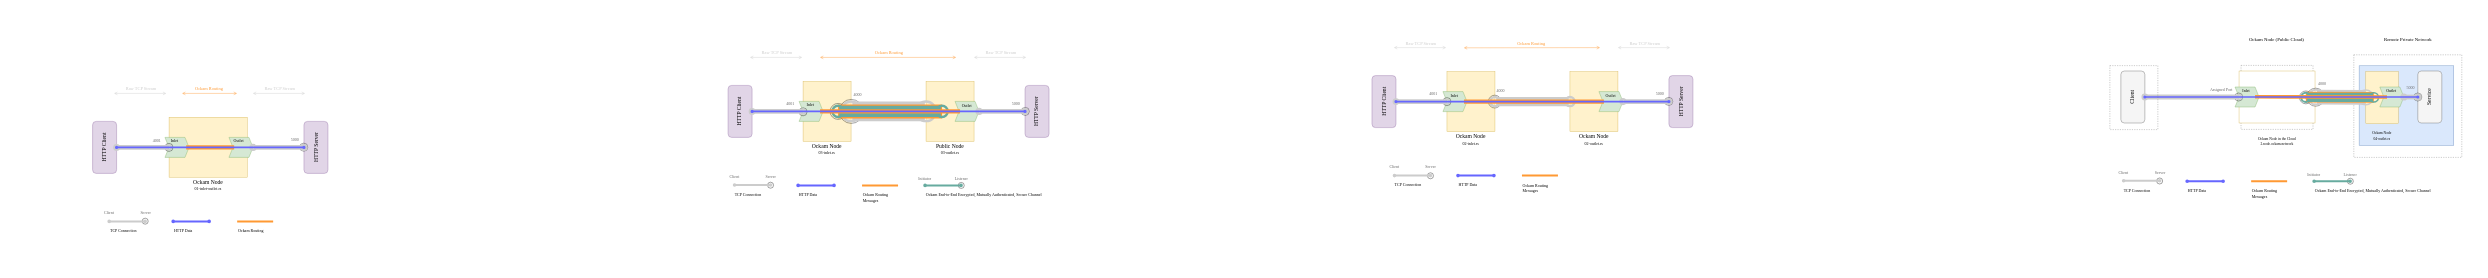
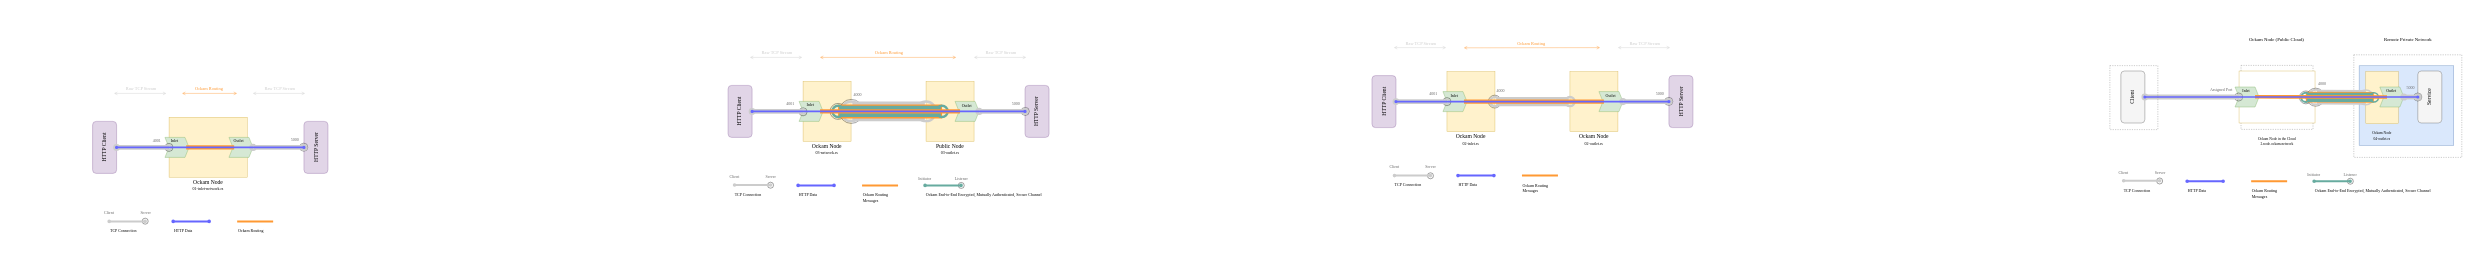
- <mxCell id="41" value="&lt;font&gt;&lt;span style=&quot;font-size: 14px&quot;&gt;Ockam Node&lt;/span&gt;&lt;br&gt;&lt;font style=&quot;font-size: 10px&quot;&gt;03-inlet.rs&lt;/font&gt;&lt;/font&gt;" style="whiteSpace=wrap;html=1;fontFamily=Verdana;fillColor=#fff2cc;strokeColor=#d6b656;horizontal=1;spacingTop=190;sketch=0;" parent="40" vertex="1"><mxGeometry x="10" width="120" height="150" as="geometry" /></mxCell>
+ <mxCell id="41" value="&lt;font&gt;&lt;span style=&quot;font-size: 14px&quot;&gt;Ockam Node&lt;/span&gt;&lt;br&gt;&lt;font style=&quot;font-size: 10px&quot;&gt;03-network.rs&lt;/font&gt;&lt;/font&gt;" style="whiteSpace=wrap;html=1;fontFamily=Verdana;fillColor=#fff2cc;strokeColor=#d6b656;horizontal=1;spacingTop=190;sketch=0;" parent="40" vertex="1"><mxGeometry x="10" width="120" height="150" as="geometry" /></mxCell>
- <mxCell id="3" value="&lt;font&gt;&lt;span style=&quot;font-size: 14px&quot;&gt;Ockam Node&lt;/span&gt;&lt;br&gt;&lt;font style=&quot;font-size: 10px&quot;&gt;01-inlet-outlet.rs&lt;/font&gt;&lt;/font&gt;" style="whiteSpace=wrap;html=1;fontFamily=Verdana;fillColor=#fff2cc;strokeColor=#d6b656;horizontal=1;spacingTop=190;" parent="1" vertex="1"><mxGeometry x="422.25" y="292.5" width="195.5" height="150" as="geometry" /></mxCell>
+ <mxCell id="3" value="&lt;font&gt;&lt;span style=&quot;font-size: 14px&quot;&gt;Ockam Node&lt;/span&gt;&lt;br&gt;&lt;font style=&quot;font-size: 10px&quot;&gt;01-inlet-network.rs&lt;/font&gt;&lt;/font&gt;" style="whiteSpace=wrap;html=1;fontFamily=Verdana;fillColor=#fff2cc;strokeColor=#d6b656;horizontal=1;spacingTop=190;" parent="1" vertex="1"><mxGeometry x="422.25" y="292.5" width="195.5" height="150" as="geometry" /></mxCell>
